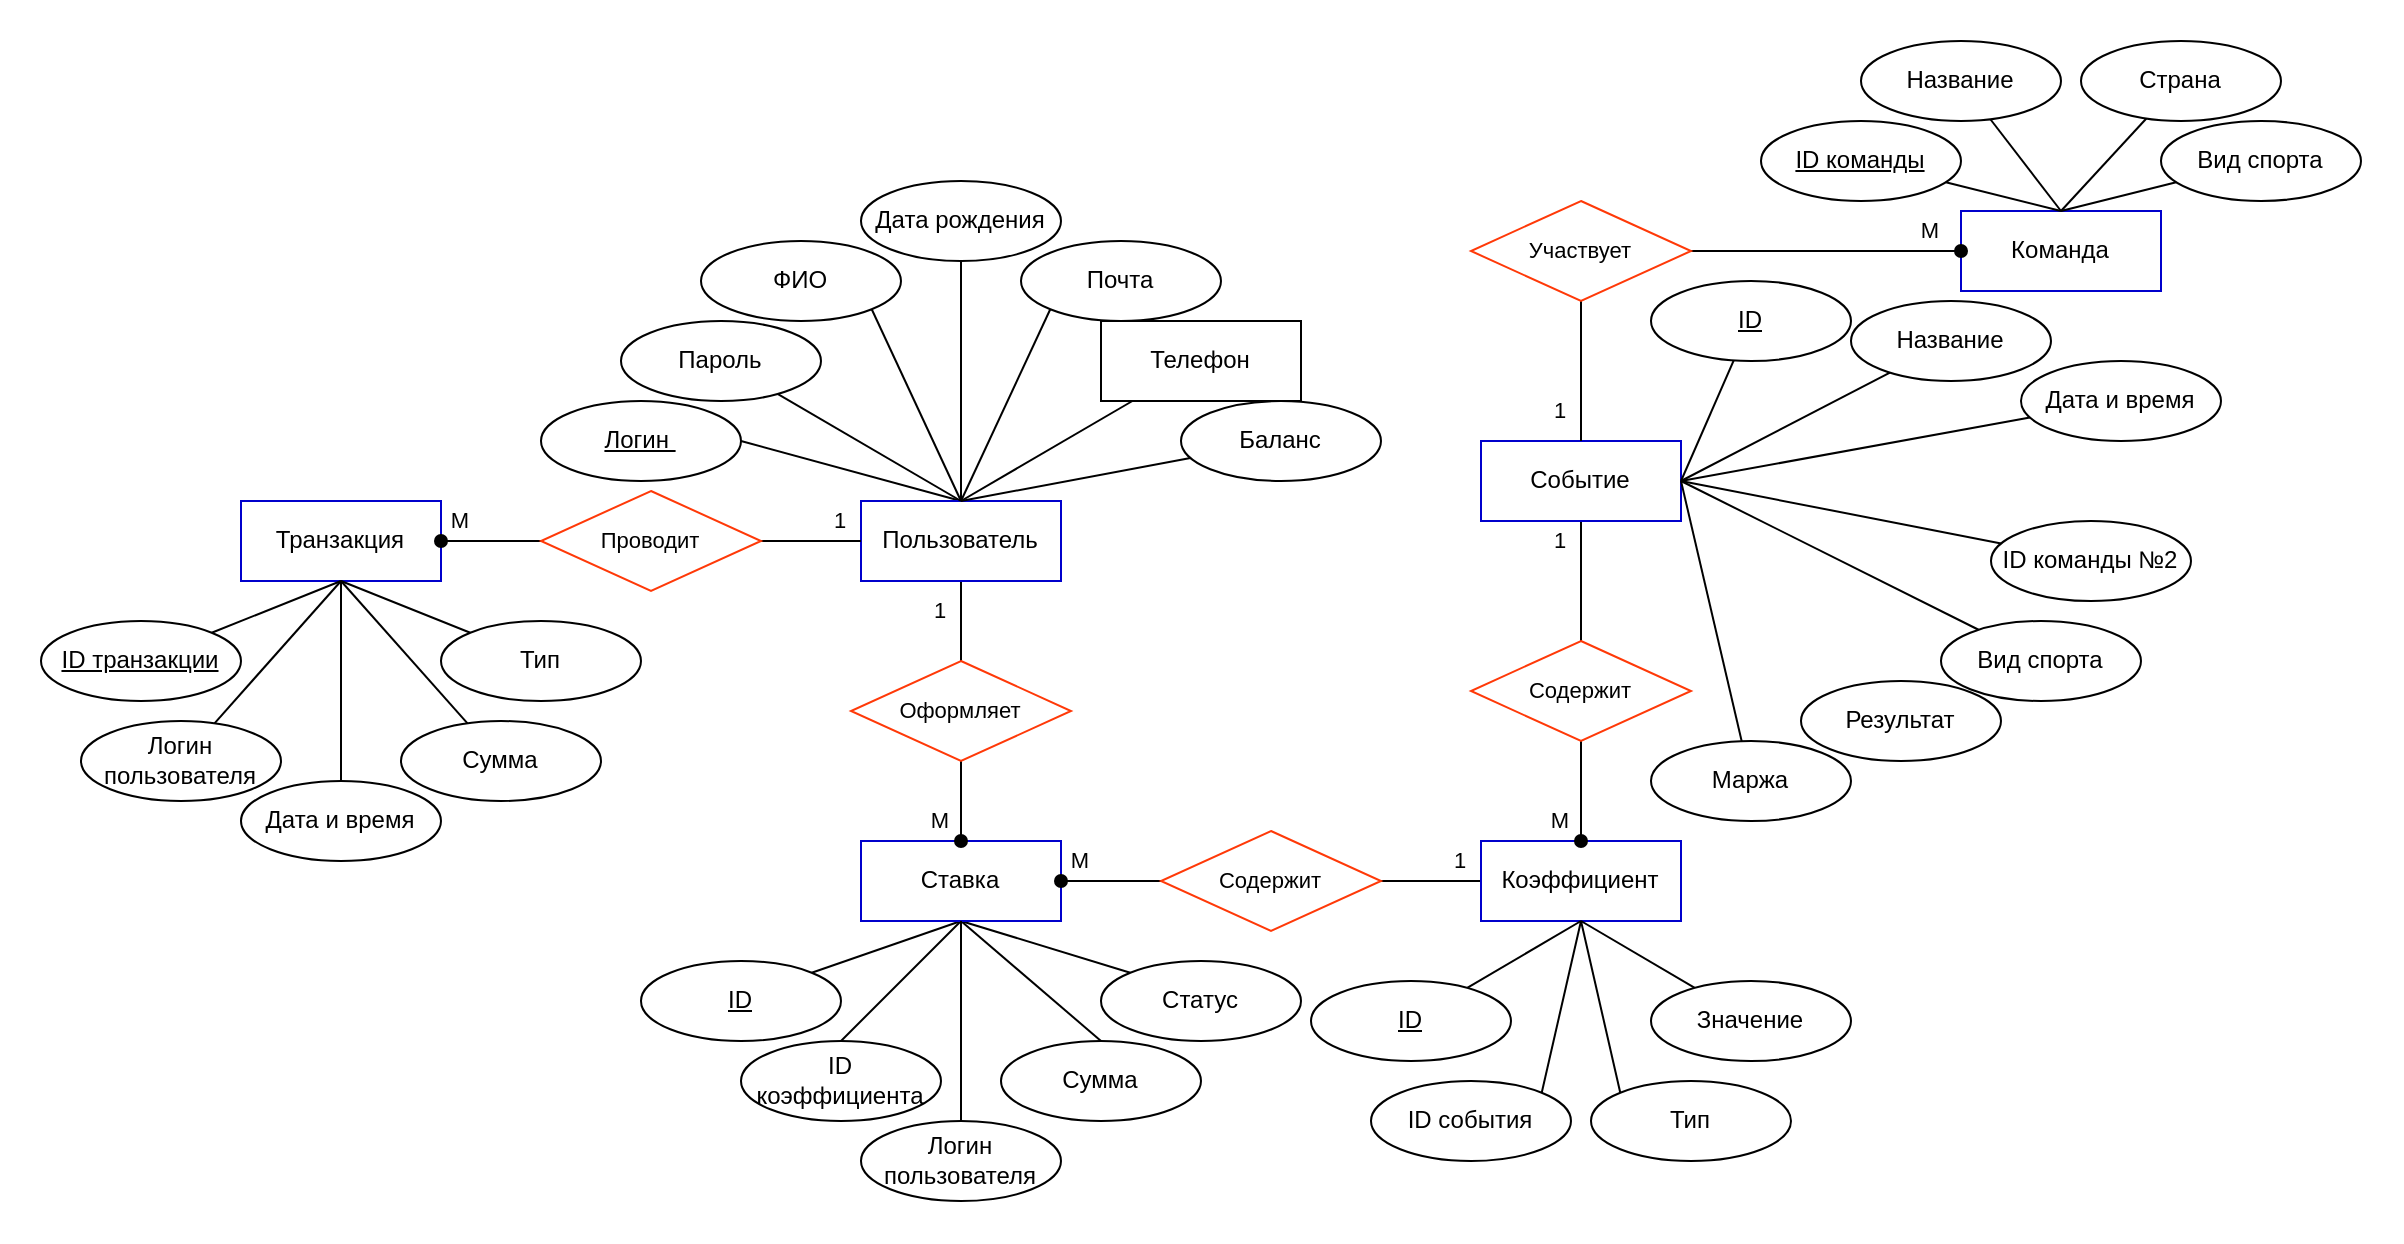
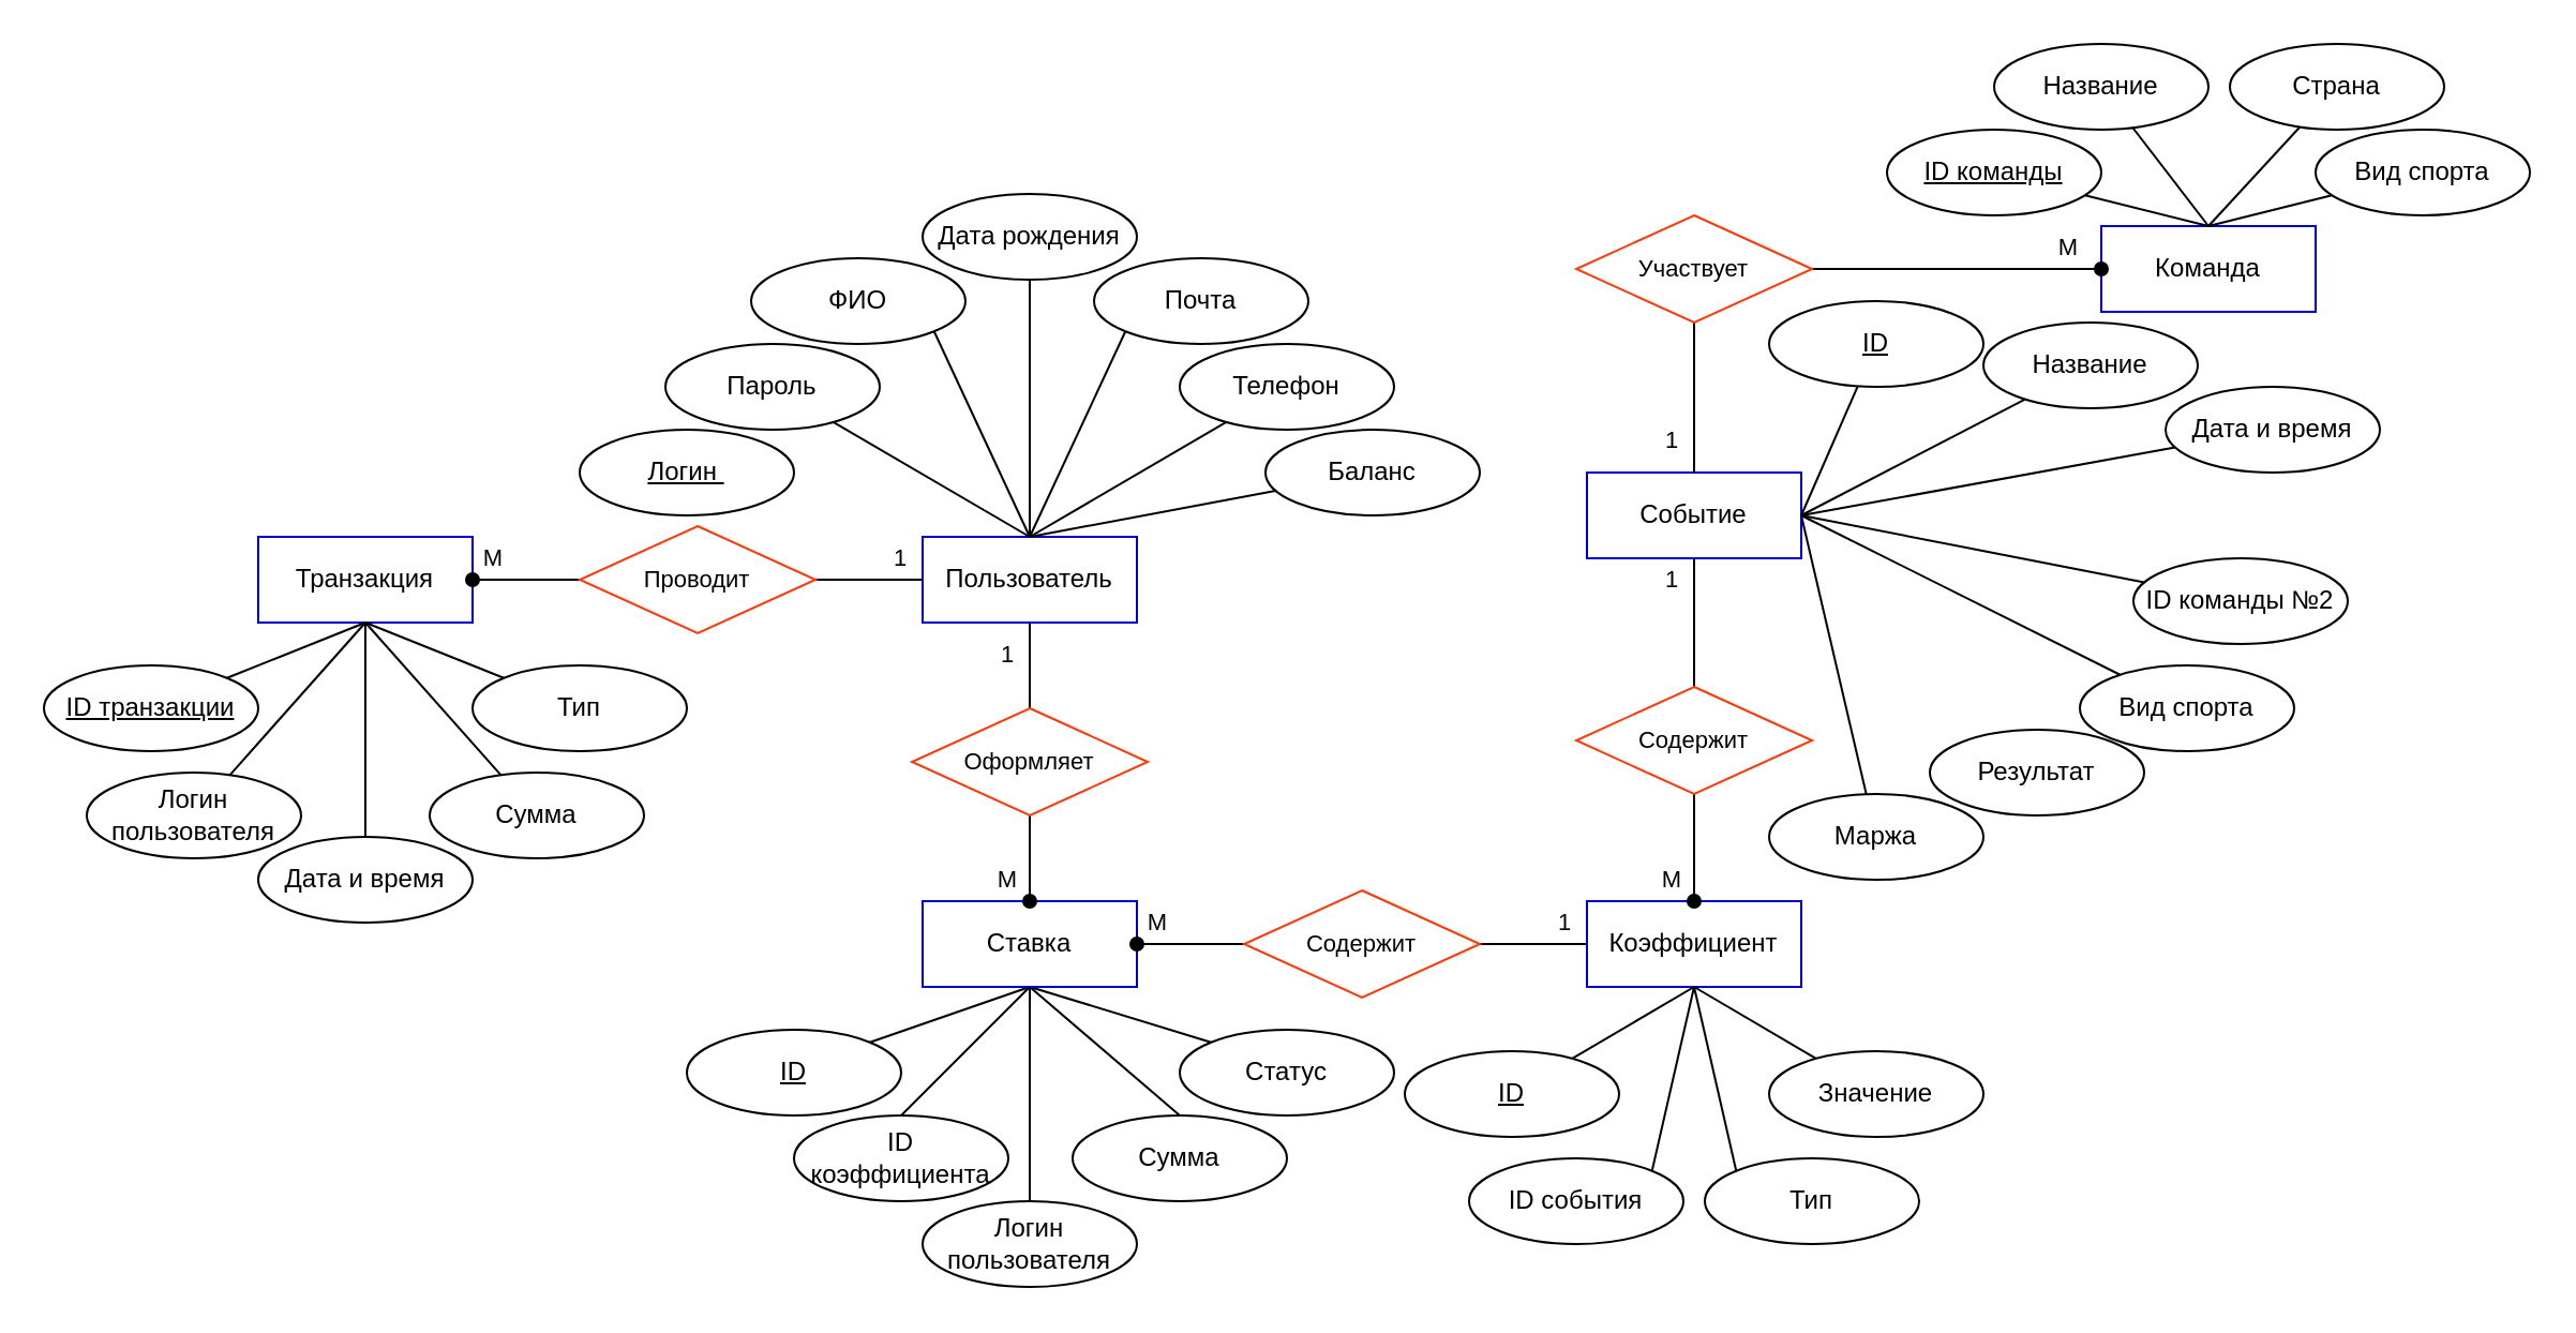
- <mxCell id="26" value="Телефон" style="whiteSpace=wrap;html=1;align=center;rounded=0;" parent="1" vertex="1"><mxGeometry x="550" y="160" width="100" height="40" as="geometry" /></mxCell>
+ <mxCell id="26" value="Телефон" style="ellipse;whiteSpace=wrap;html=1;align=center;" parent="1" vertex="1"><mxGeometry x="550" y="160" width="100" height="40" as="geometry" /></mxCell>
- <mxCell id="2" style="rounded=0;orthogonalLoop=1;jettySize=auto;html=1;entryX=1;entryY=0.5;entryDx=0;entryDy=0;endArrow=none;endFill=0;exitX=0.5;exitY=0;exitDx=0;exitDy=0;" parent="1" source="6" target="18" edge="1"><mxGeometry relative="1" as="geometry" /></mxCell>
